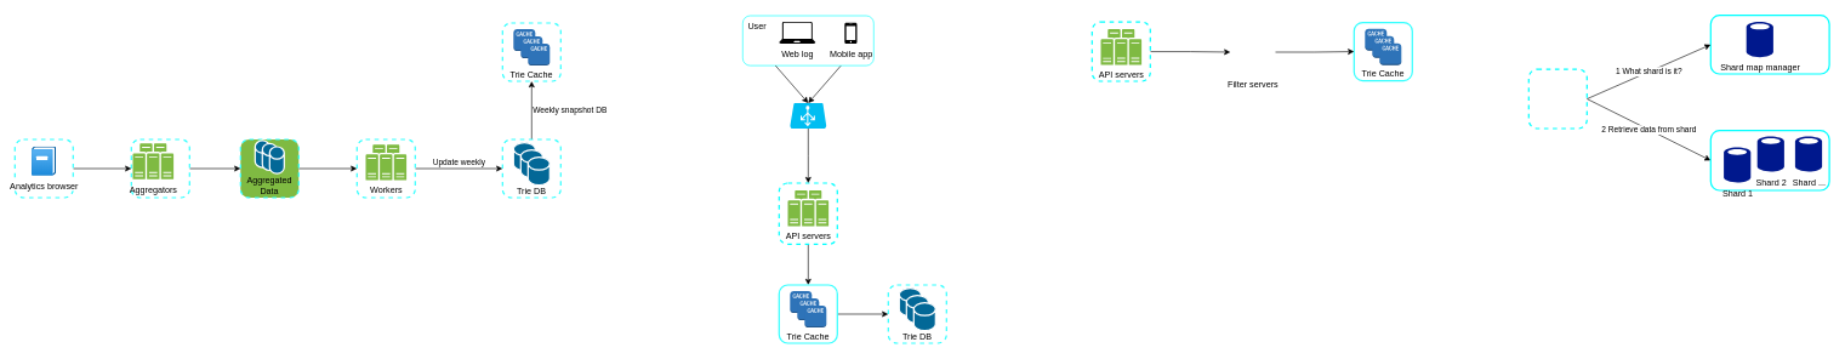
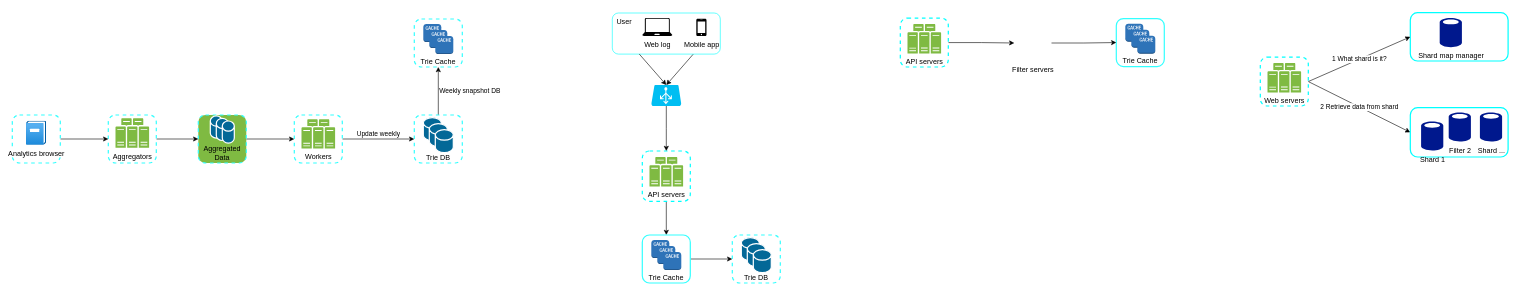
+ <mxCell id="58" value="Web servers" style="sketch=0;pointerEvents=1;shadow=0;dashed=0;html=1;strokeColor=none;fillColor=#505050;labelPosition=center;verticalLabelPosition=bottom;verticalAlign=top;outlineConnect=0;align=center;shape=mxgraph.office.servers.server_farm;fillColor=#7FBA42;" vertex="1" parent="1"><mxGeometry x="2112" y="104.5" width="56" height="49" as="geometry" /></mxCell>
- <mxCell id="14" value="Aggregators" style="sketch=0;pointerEvents=1;shadow=0;dashed=0;html=1;strokeColor=none;fillColor=#505050;labelPosition=center;verticalLabelPosition=bottom;verticalAlign=top;outlineConnect=0;align=center;shape=mxgraph.office.servers.server_farm;fillColor=#7FBA42;" vertex="1" parent="1"><mxGeometry x="182" y="196.5" width="56" height="49" as="geometry" /></mxCell>
+ <mxCell id="14" value="Aggregators" style="sketch=0;pointerEvents=1;shadow=0;dashed=0;html=1;strokeColor=none;fillColor=#505050;labelPosition=center;verticalLabelPosition=bottom;verticalAlign=top;outlineConnect=0;align=center;shape=mxgraph.office.servers.server_farm;fillColor=#7FBA42;" vertex="1" parent="1"><mxGeometry x="192" y="196.5" width="56" height="49" as="geometry" /></mxCell>
- <mxCell id="61" value="Shard 2" style="sketch=0;aspect=fixed;pointerEvents=1;shadow=0;dashed=0;html=1;strokeColor=none;labelPosition=center;verticalLabelPosition=bottom;verticalAlign=top;align=center;fillColor=#00188D;shape=mxgraph.mscae.enterprise.database_generic" vertex="1" parent="1"><mxGeometry x="2414" y="186" width="37" height="50" as="geometry" /></mxCell>
+ <mxCell id="61" value="Filter 2" style="sketch=0;aspect=fixed;pointerEvents=1;shadow=0;dashed=0;html=1;strokeColor=none;labelPosition=center;verticalLabelPosition=bottom;verticalAlign=top;align=center;fillColor=#00188D;shape=mxgraph.mscae.enterprise.database_generic" vertex="1" parent="1"><mxGeometry x="2414" y="186" width="37" height="50" as="geometry" /></mxCell>
